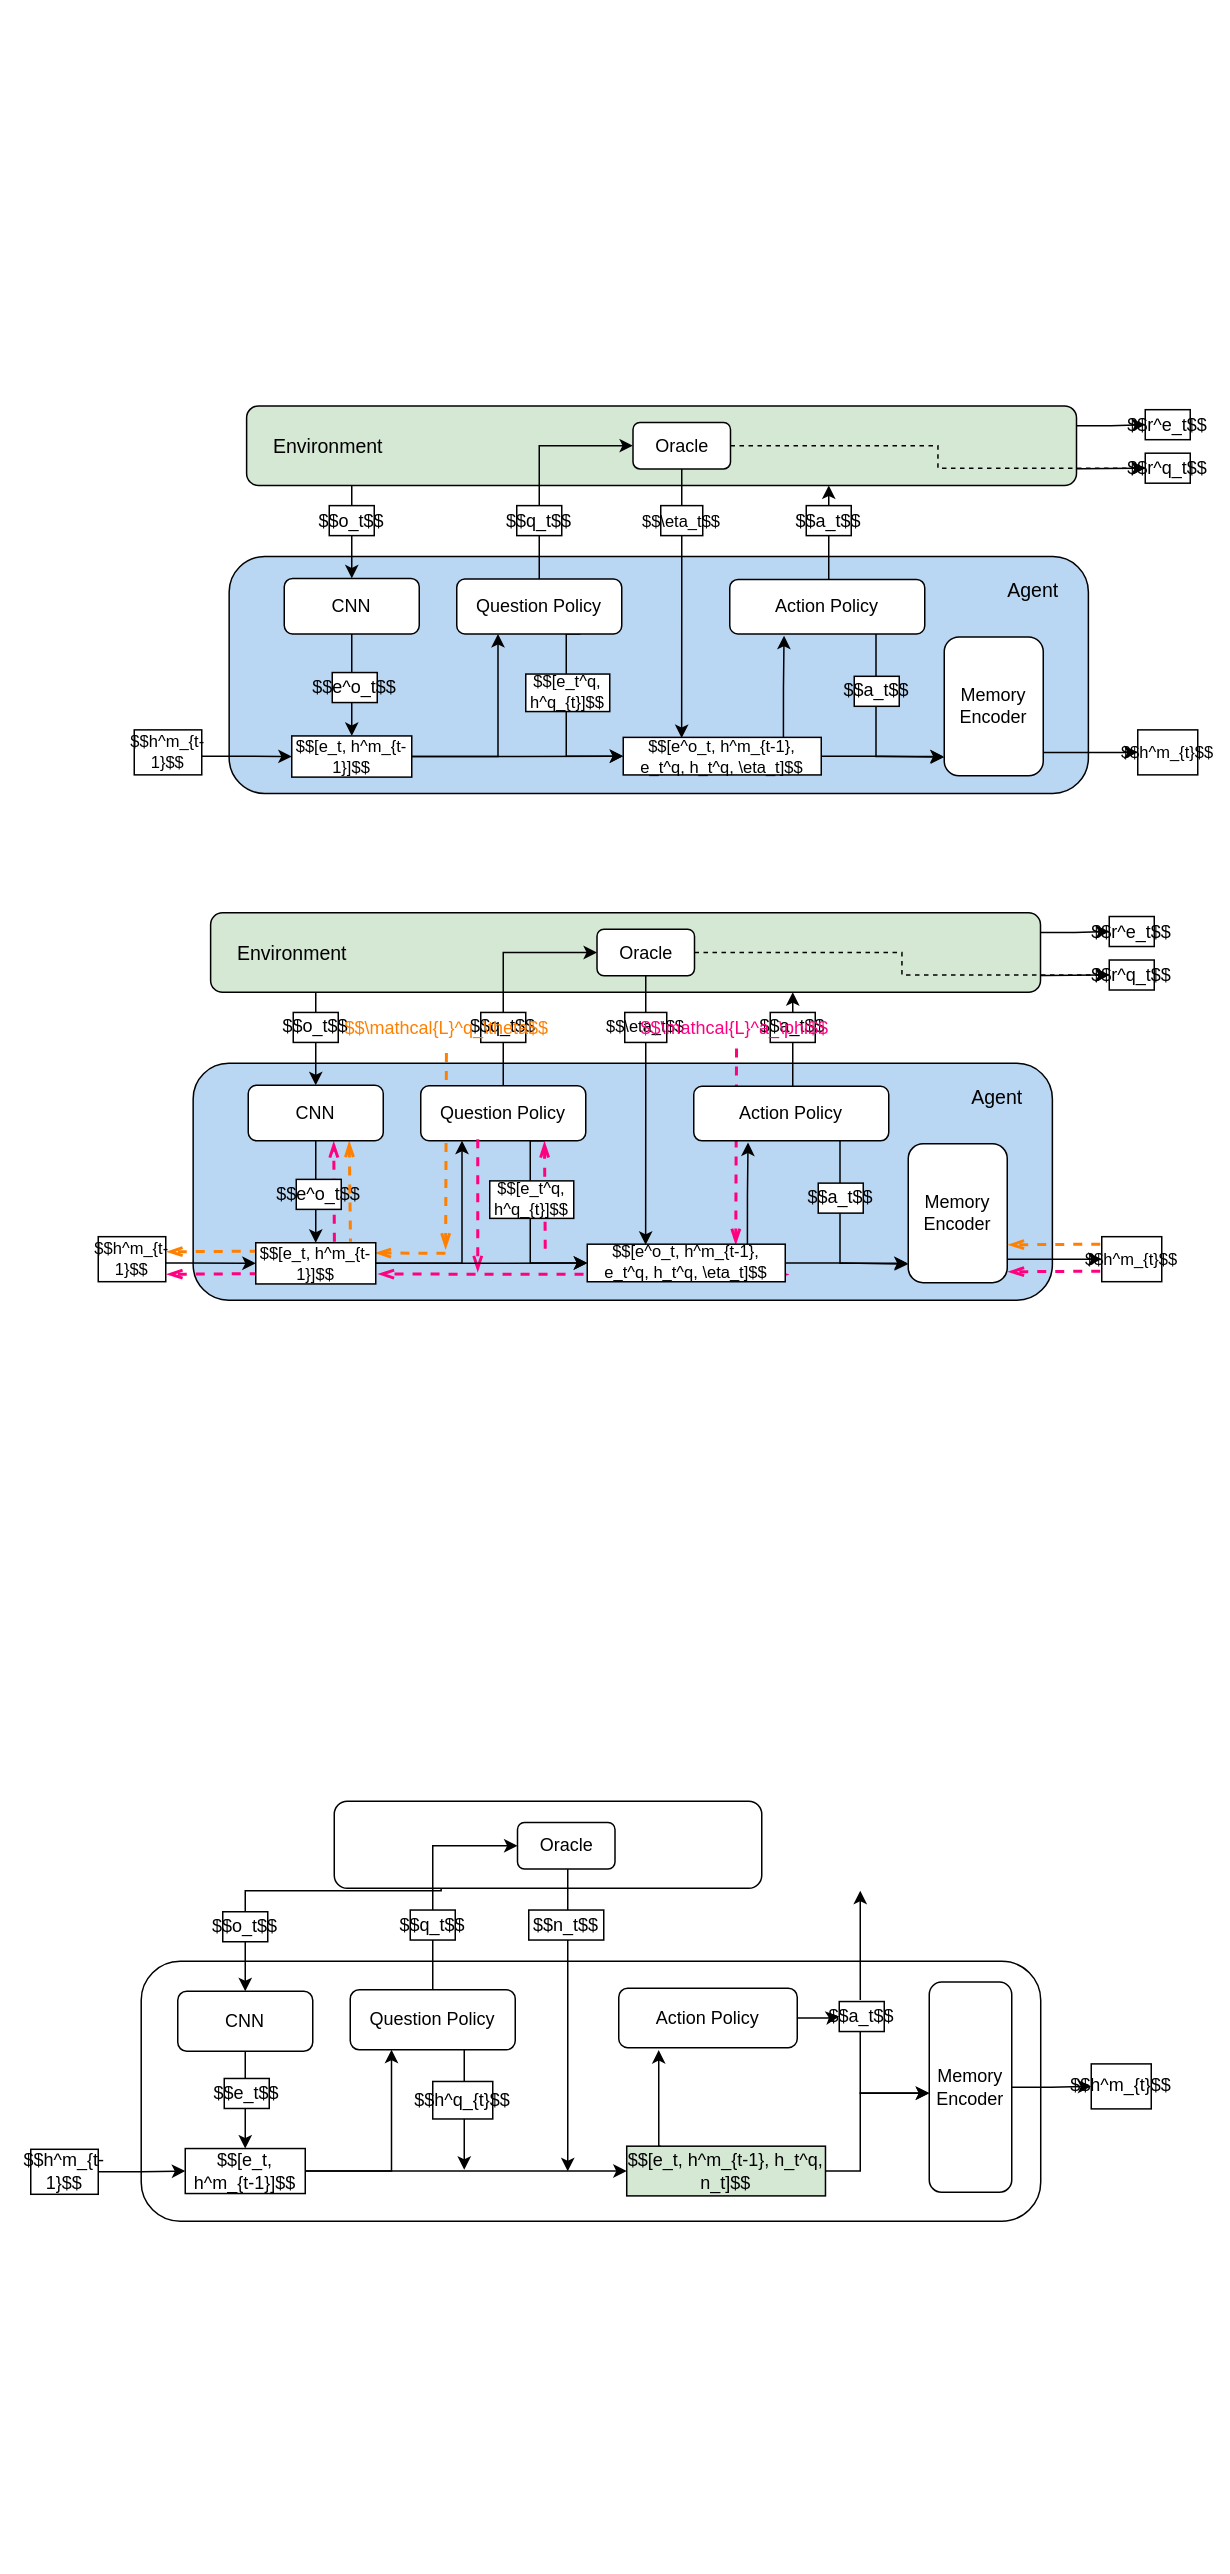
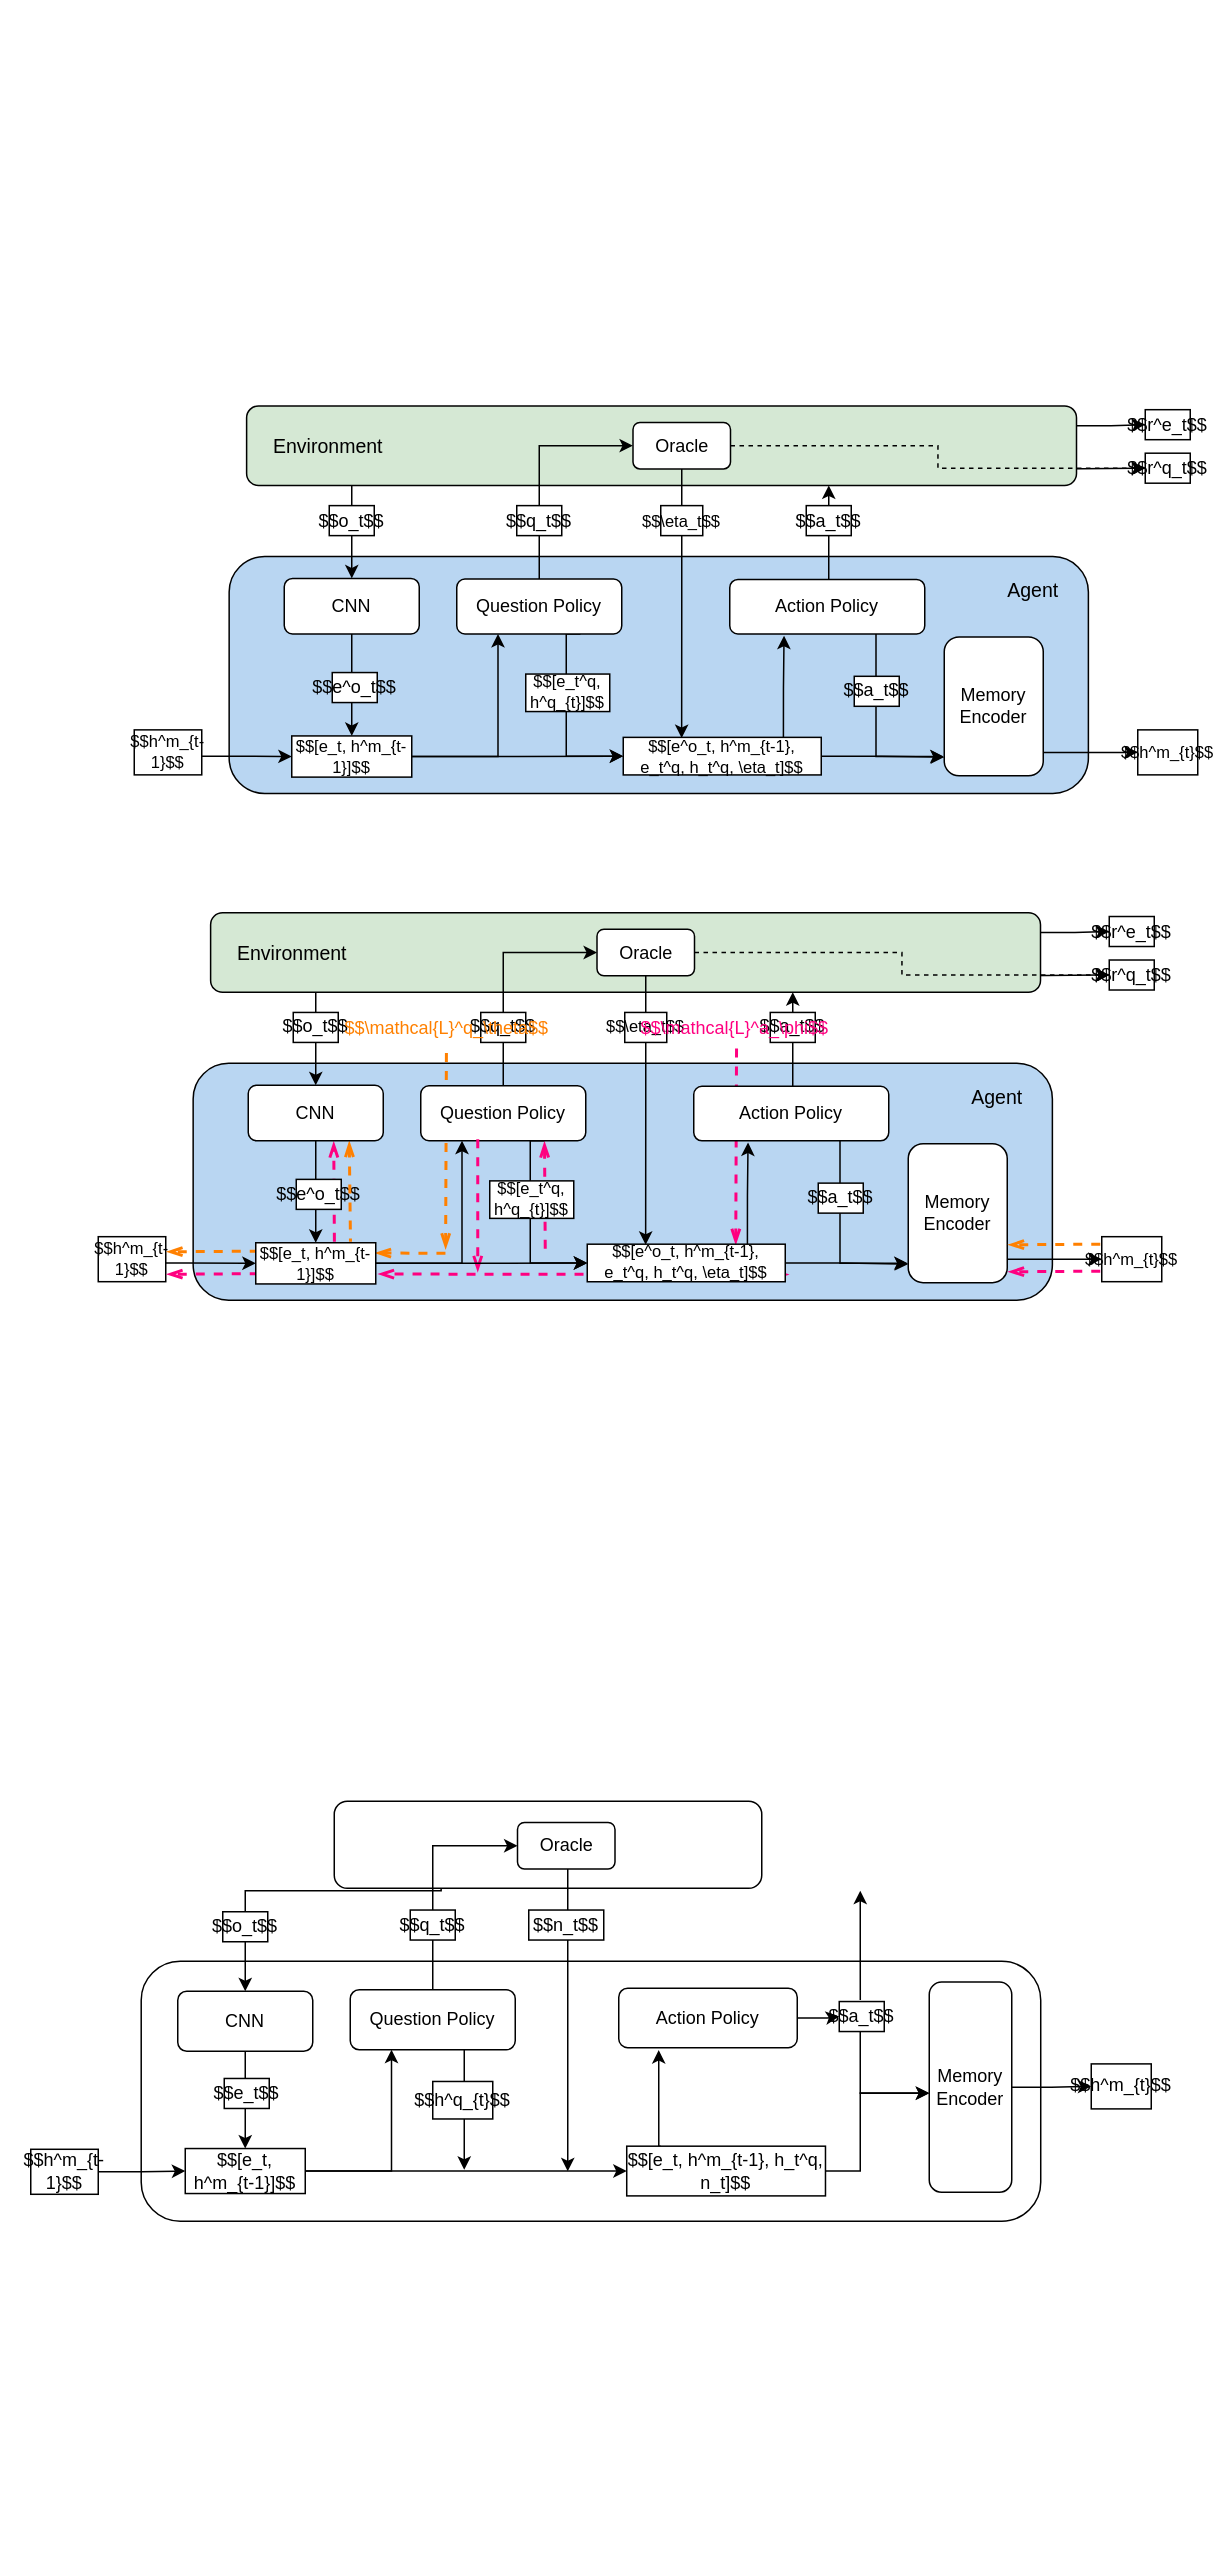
- <mxCell id="21" value="$$[e_t, h^m_{t-1}, h_t^q, n_t]$$" style="rounded=0;whiteSpace=wrap;html=1;rotation=0;fillColor=#d5e8d4;" parent="1" vertex="1"><mxGeometry x="417.32" y="1430.29" width="132.5" height="33.14" as="geometry" /></mxCell>
+ <mxCell id="21" value="$$[e_t, h^m_{t-1}, h_t^q, n_t]$$" style="rounded=0;whiteSpace=wrap;html=1;rotation=0;" parent="1" vertex="1"><mxGeometry x="417.32" y="1430.29" width="132.5" height="33.14" as="geometry" /></mxCell>
